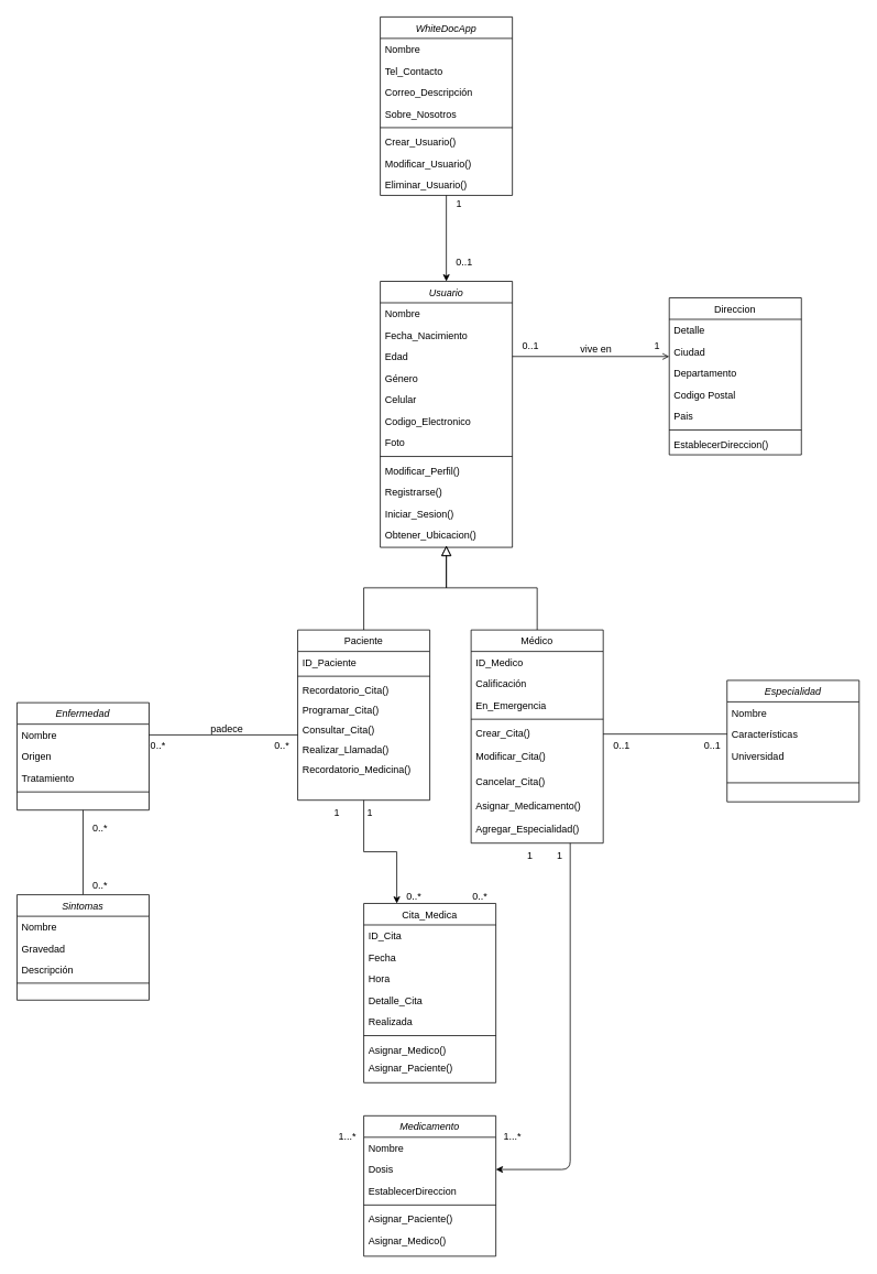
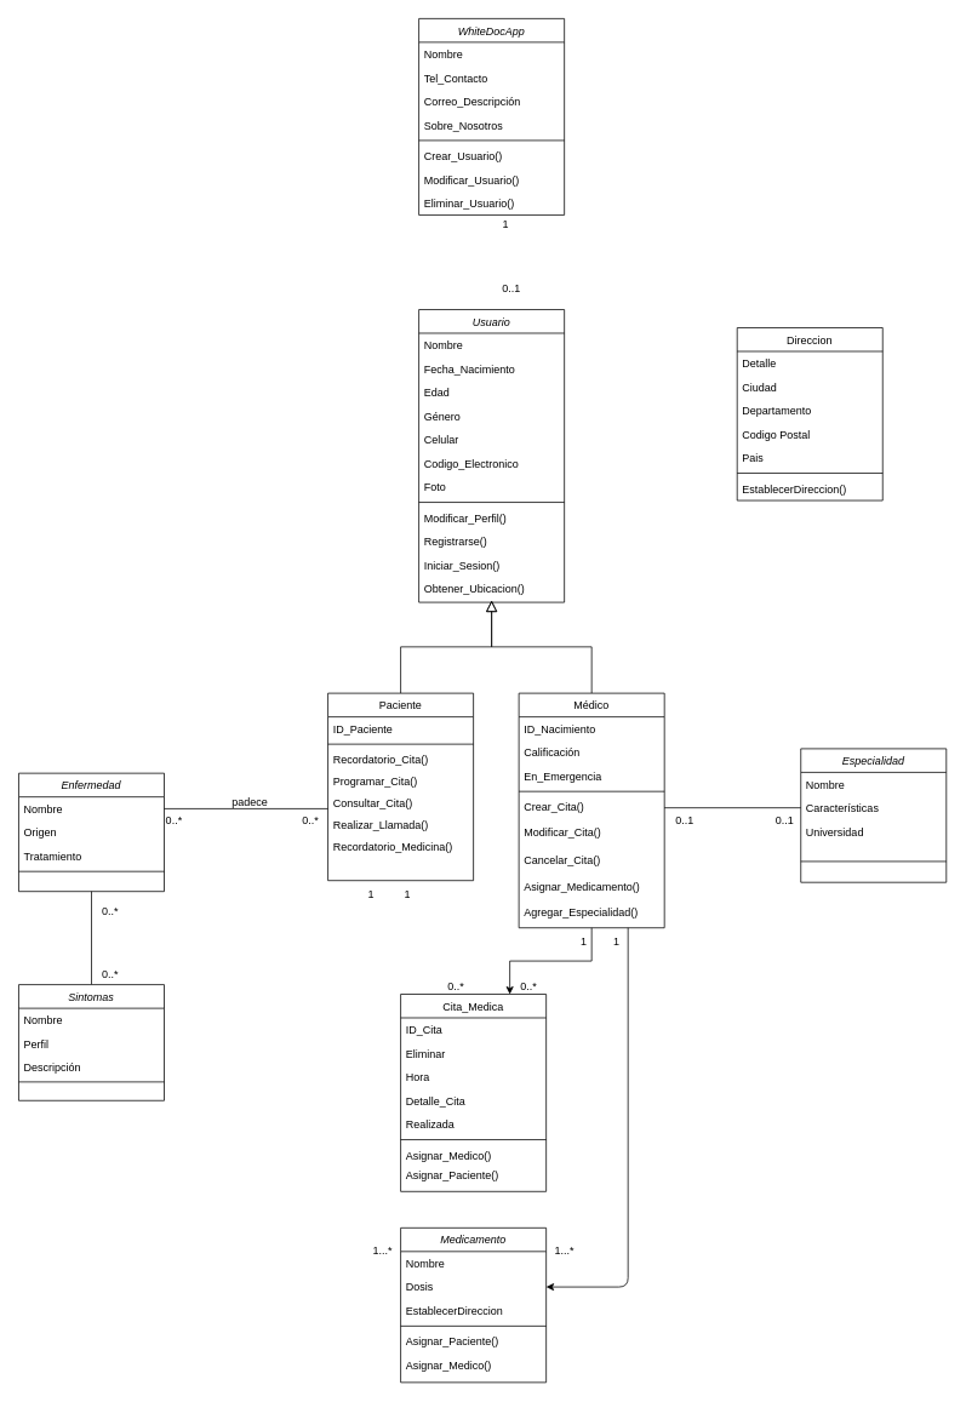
- <mxCell id="48" style="edgeStyle=orthogonalEdgeStyle;rounded=0;orthogonalLoop=1;jettySize=auto;html=1;entryX=0.5;entryY=0;entryDx=0;entryDy=0;" parent="1" source="9" target="32" edge="1"><mxGeometry relative="1" as="geometry" /></mxCell>
- <mxCell id="4" value="" style="endArrow=open;shadow=0;strokeWidth=1;strokeColor=#000000;rounded=0;endFill=1;edgeStyle=elbowEdgeStyle;elbow=vertical;exitX=1;exitY=0.5;exitDx=0;exitDy=0;" parent="1" source="35" target="83" edge="1"><mxGeometry x="0.5" y="41" relative="1" as="geometry"><mxPoint x="620" y="382" as="sourcePoint" /><mxPoint x="780" y="382" as="targetPoint" /><mxPoint x="-40" y="32" as="offset" /></mxGeometry></mxCell>
- <mxCell id="5" value="0..1" style="resizable=0;align=left;verticalAlign=bottom;labelBackgroundColor=none;fontSize=12;" parent="4" connectable="0" vertex="1"><mxGeometry x="-1" relative="1" as="geometry"><mxPoint x="10.43" y="-5" as="offset" /></mxGeometry></mxCell>
- <mxCell id="6" value="1" style="resizable=0;align=right;verticalAlign=bottom;labelBackgroundColor=none;fontSize=12;" parent="4" connectable="0" vertex="1"><mxGeometry x="1" relative="1" as="geometry"><mxPoint x="-10" y="-5" as="offset" /></mxGeometry></mxCell>
- <mxCell id="7" value="vive en" style="text;html=1;resizable=0;points=[];;align=center;verticalAlign=middle;labelBackgroundColor=none;rounded=0;shadow=0;strokeWidth=1;fontSize=12;" parent="4" vertex="1" connectable="0"><mxGeometry x="0.5" y="49" relative="1" as="geometry"><mxPoint x="-43" y="40" as="offset" /></mxGeometry></mxCell>
- <mxCell id="52" value="ID_Medico" style="text;align=left;verticalAlign=top;spacingLeft=4;spacingRight=4;overflow=hidden;rotatable=0;points=[[0,0.5],[1,0.5]];portConstraint=eastwest;" parent="51" vertex="1"><mxGeometry y="26" width="160" height="26" as="geometry" /></mxCell>
+ <mxCell id="52" value="ID_Nacimiento" style="text;align=left;verticalAlign=top;spacingLeft=4;spacingRight=4;overflow=hidden;rotatable=0;points=[[0,0.5],[1,0.5]];portConstraint=eastwest;" parent="51" vertex="1"><mxGeometry y="26" width="160" height="26" as="geometry" /></mxCell>
- <mxCell id="25" style="edgeStyle=orthogonalEdgeStyle;rounded=0;orthogonalLoop=1;jettySize=auto;html=1;exitX=0.5;exitY=1;exitDx=0;exitDy=0;entryX=0.25;entryY=0;entryDx=0;entryDy=0;" parent="1" source="61" target="74" edge="1"><mxGeometry relative="1" as="geometry"><mxPoint x="460" y="980" as="sourcePoint" /><mxPoint x="520" y="1030" as="targetPoint" /></mxGeometry></mxCell>
+ <mxCell id="8" style="edgeStyle=orthogonalEdgeStyle;rounded=0;orthogonalLoop=1;jettySize=auto;html=1;entryX=0.75;entryY=0;entryDx=0;entryDy=0;" parent="1" source="51" target="74" edge="1"><mxGeometry relative="1" as="geometry" /></mxCell>
- <mxCell id="93" value="Gravedad" style="text;align=left;verticalAlign=top;spacingLeft=4;spacingRight=4;overflow=hidden;rotatable=0;points=[[0,0.5],[1,0.5]];portConstraint=eastwest;" parent="91" vertex="1"><mxGeometry y="52" width="160" height="26" as="geometry" /></mxCell>
+ <mxCell id="93" value="Perfil" style="text;align=left;verticalAlign=top;spacingLeft=4;spacingRight=4;overflow=hidden;rotatable=0;points=[[0,0.5],[1,0.5]];portConstraint=eastwest;" parent="91" vertex="1"><mxGeometry y="52" width="160" height="26" as="geometry" /></mxCell>
- <mxCell id="76" value="Fecha" style="text;align=left;verticalAlign=top;spacingLeft=4;spacingRight=4;overflow=hidden;rotatable=0;points=[[0,0.5],[1,0.5]];portConstraint=eastwest;" parent="74" vertex="1"><mxGeometry y="52" width="160" height="26" as="geometry" /></mxCell>
+ <mxCell id="76" value="Eliminar" style="text;align=left;verticalAlign=top;spacingLeft=4;spacingRight=4;overflow=hidden;rotatable=0;points=[[0,0.5],[1,0.5]];portConstraint=eastwest;" parent="74" vertex="1"><mxGeometry y="52" width="160" height="26" as="geometry" /></mxCell>
